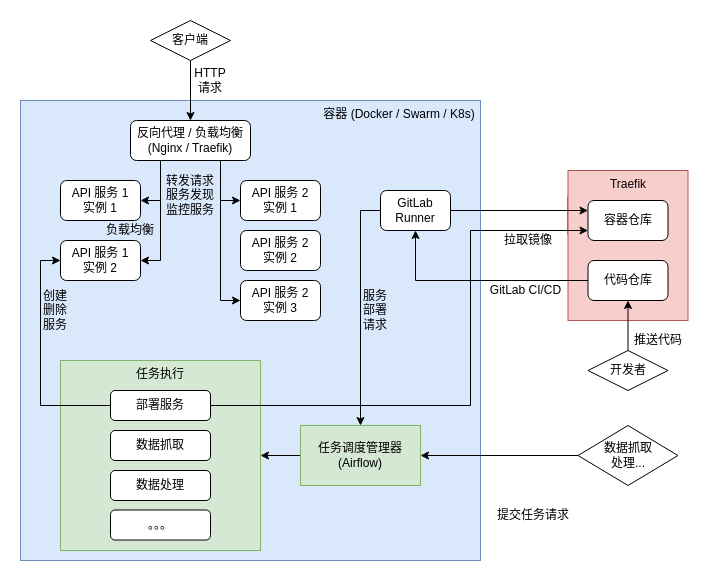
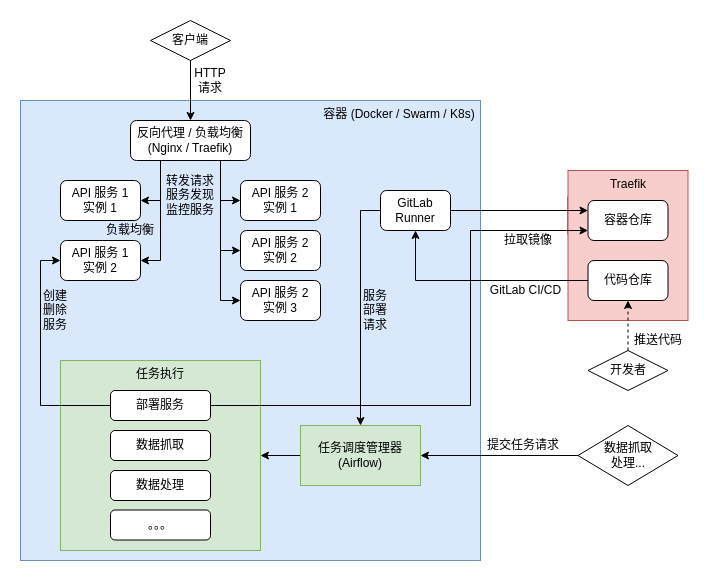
+ <mxCell id="8" style="edgeStyle=orthogonalEdgeStyle;rounded=0;orthogonalLoop=1;jettySize=auto;html=1;exitX=0.75;exitY=1;exitDx=0;exitDy=0;entryX=0;entryY=0.5;entryDx=0;entryDy=0;" parent="1" source="10" target="15" edge="1"><mxGeometry relative="1" as="geometry" /></mxCell>
- <mxCell id="33" style="edgeStyle=orthogonalEdgeStyle;rounded=0;orthogonalLoop=1;jettySize=auto;html=1;entryX=0.5;entryY=1;entryDx=0;entryDy=0;" parent="1" source="34" target="32" edge="1"><mxGeometry relative="1" as="geometry" /></mxCell>
+ <mxCell id="33" style="edgeStyle=orthogonalEdgeStyle;rounded=0;orthogonalLoop=1;jettySize=auto;html=1;entryX=0.5;entryY=1;entryDx=0;entryDy=0;dashed=1;" parent="1" source="34" target="32" edge="1"><mxGeometry relative="1" as="geometry" /></mxCell>
- <mxCell id="45" value="提交任务请求" style="text;html=1;strokeColor=none;fillColor=none;align=center;verticalAlign=middle;whiteSpace=wrap;rounded=0;" parent="1" vertex="1"><mxGeometry x="492.5" y="505" width="80" height="20" as="geometry" /></mxCell>
+ <mxCell id="45" value="提交任务请求" style="text;html=1;strokeColor=none;fillColor=none;align=center;verticalAlign=middle;whiteSpace=wrap;rounded=0;" parent="1" vertex="1"><mxGeometry x="482.5" y="435" width="80" height="20" as="geometry" /></mxCell>
